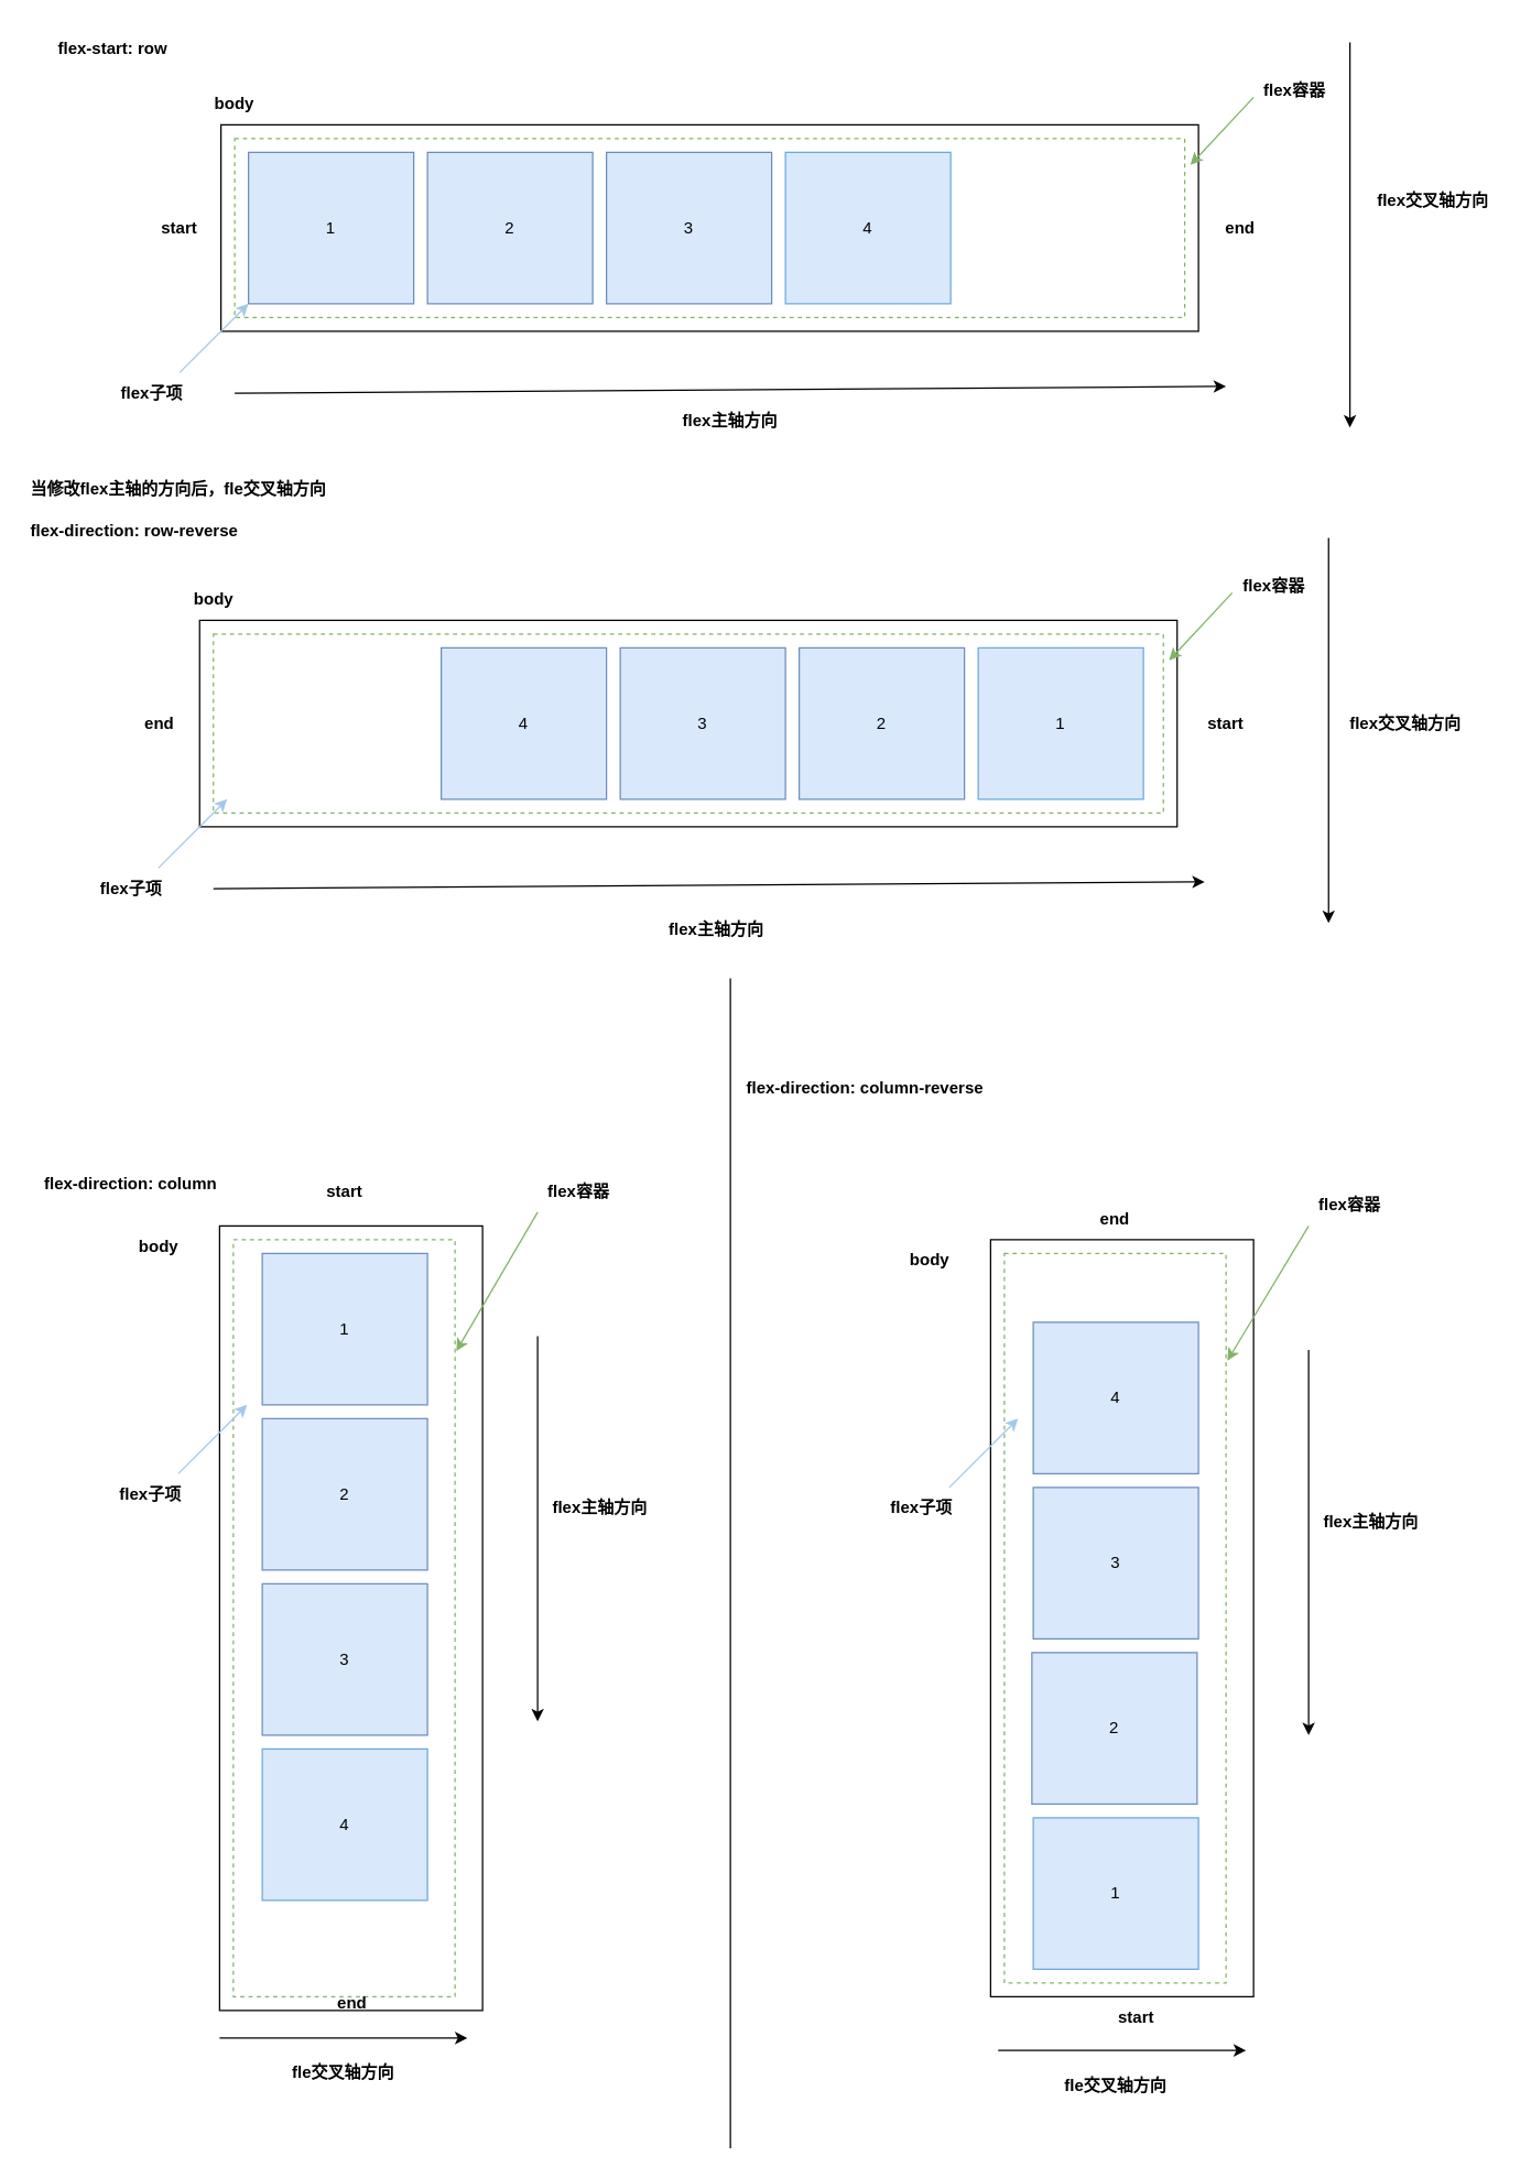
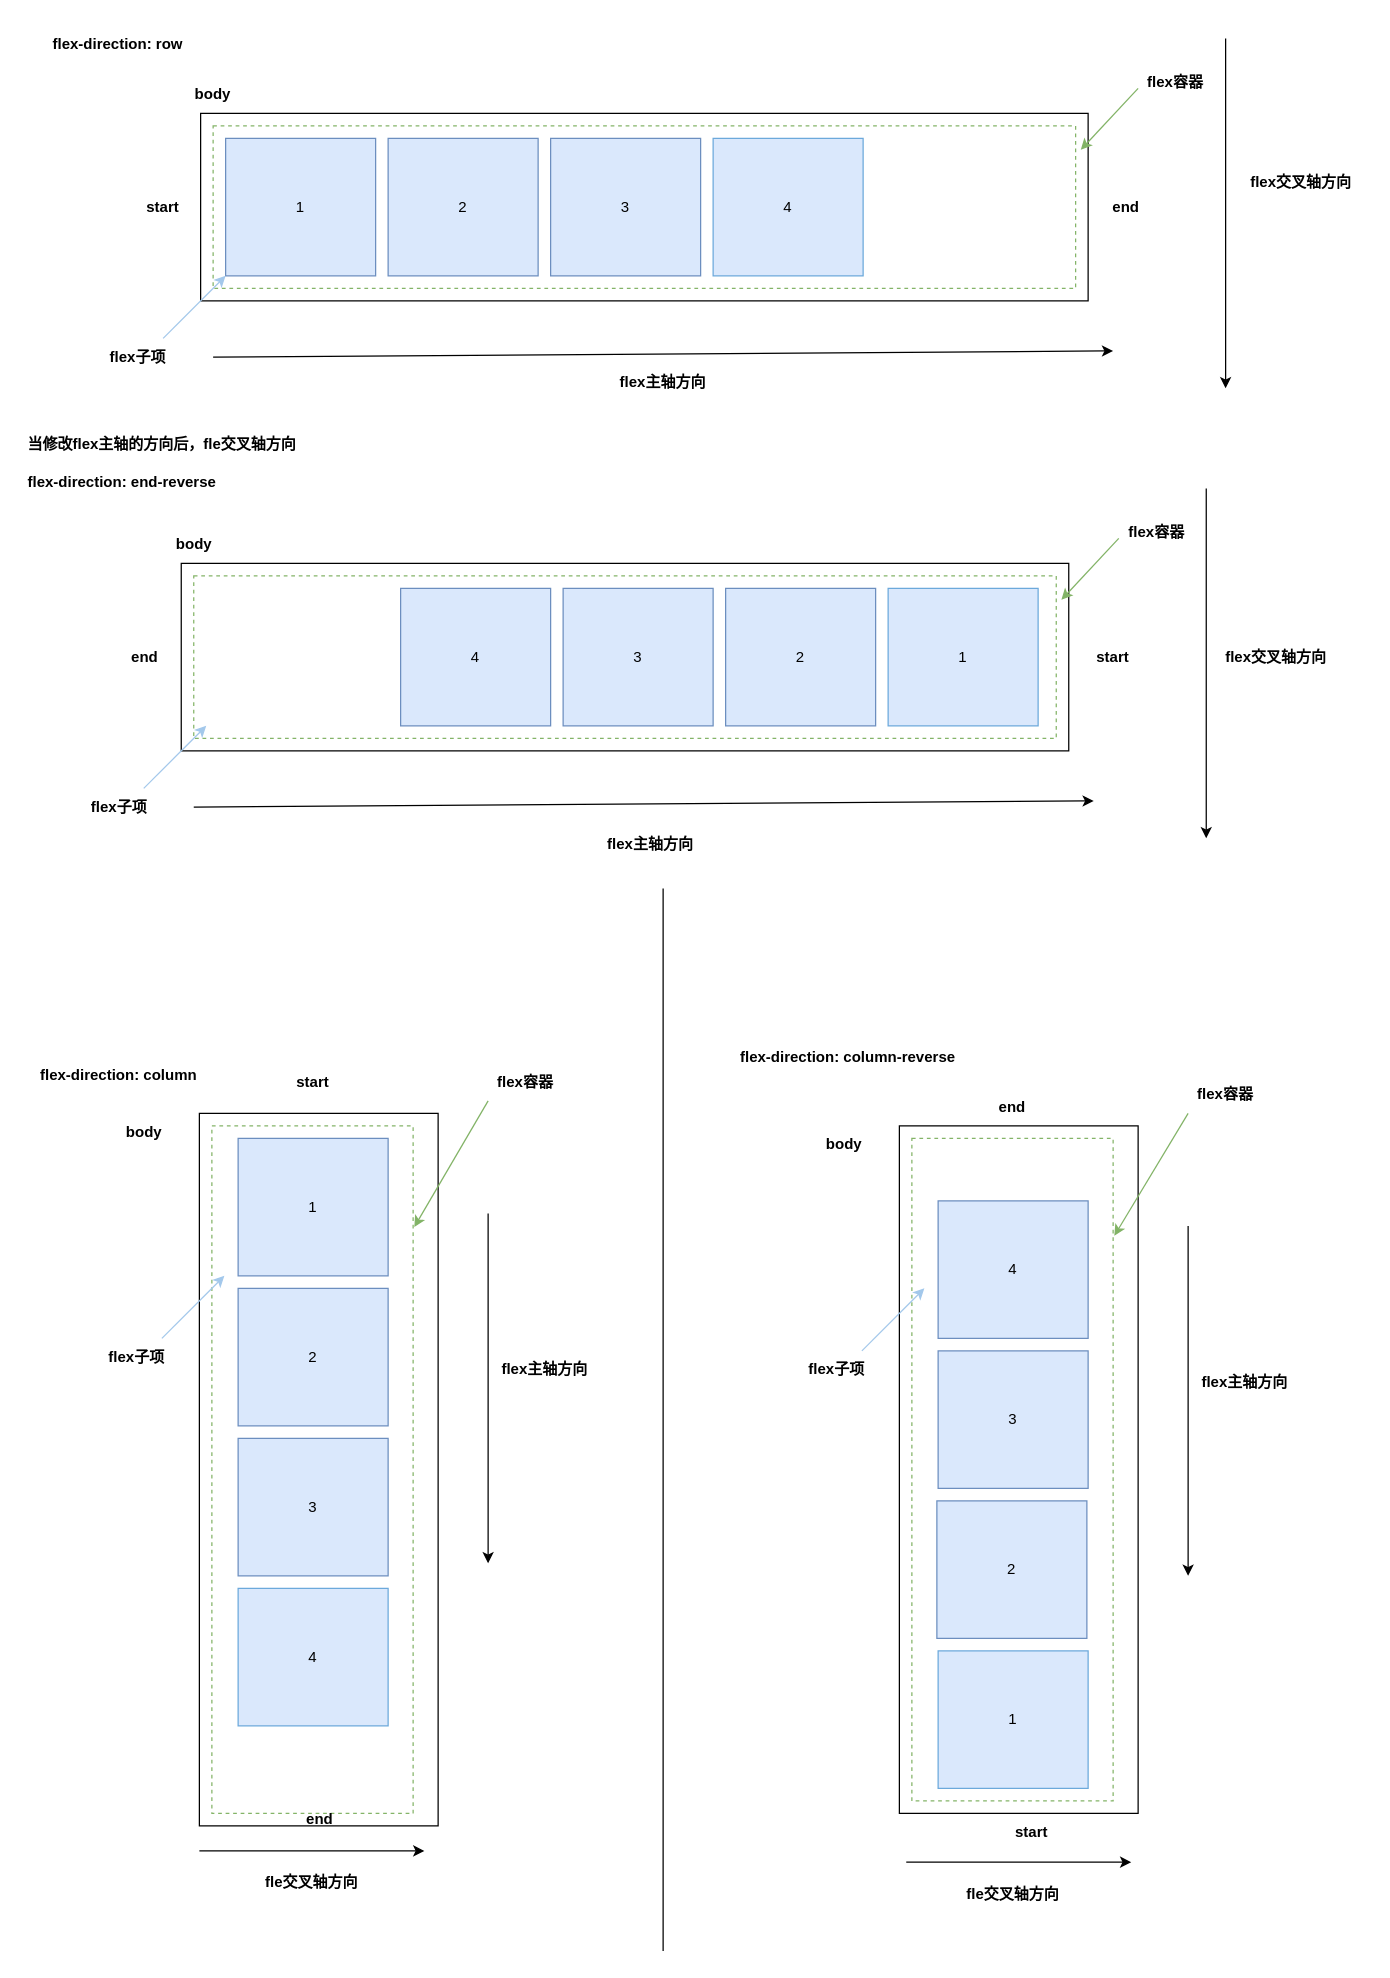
- <mxCell id="19" value="&lt;b&gt;flex-start: row&lt;/b&gt;" style="text;html=1;align=left;verticalAlign=middle;resizable=0;points=[];autosize=1;strokeColor=none;fillColor=none;" vertex="1" parent="1"><mxGeometry x="40" y="20" width="130" height="30" as="geometry" /></mxCell>
+ <mxCell id="19" value="&lt;b&gt;flex-direction: row&lt;/b&gt;" style="text;html=1;align=left;verticalAlign=middle;resizable=0;points=[];autosize=1;strokeColor=none;fillColor=none;" vertex="1" parent="1"><mxGeometry x="40" y="20" width="130" height="30" as="geometry" /></mxCell>
- <mxCell id="21" value="&lt;b&gt;flex-direction: row-reverse&lt;/b&gt;" style="text;html=1;align=left;verticalAlign=middle;resizable=0;points=[];autosize=1;strokeColor=none;fillColor=none;" vertex="1" parent="1"><mxGeometry x="20" y="370" width="170" height="30" as="geometry" /></mxCell>
+ <mxCell id="21" value="&lt;b&gt;flex-direction: end-reverse&lt;/b&gt;" style="text;html=1;align=left;verticalAlign=middle;resizable=0;points=[];autosize=1;strokeColor=none;fillColor=none;" vertex="1" parent="1"><mxGeometry x="20" y="370" width="170" height="30" as="geometry" /></mxCell>
- <mxCell id="57" value="&lt;b&gt;flex-direction: column-reverse&lt;/b&gt;" style="text;html=1;align=left;verticalAlign=middle;resizable=0;points=[];autosize=1;strokeColor=none;fillColor=none;" vertex="1" parent="1"><mxGeometry x="540" y="775" width="200" height="30" as="geometry" /></mxCell>
+ <mxCell id="57" value="&lt;b&gt;flex-direction: column-reverse&lt;/b&gt;" style="text;html=1;align=left;verticalAlign=middle;resizable=0;points=[];autosize=1;strokeColor=none;fillColor=none;" vertex="1" parent="1"><mxGeometry x="590" y="830" width="200" height="30" as="geometry" /></mxCell>
